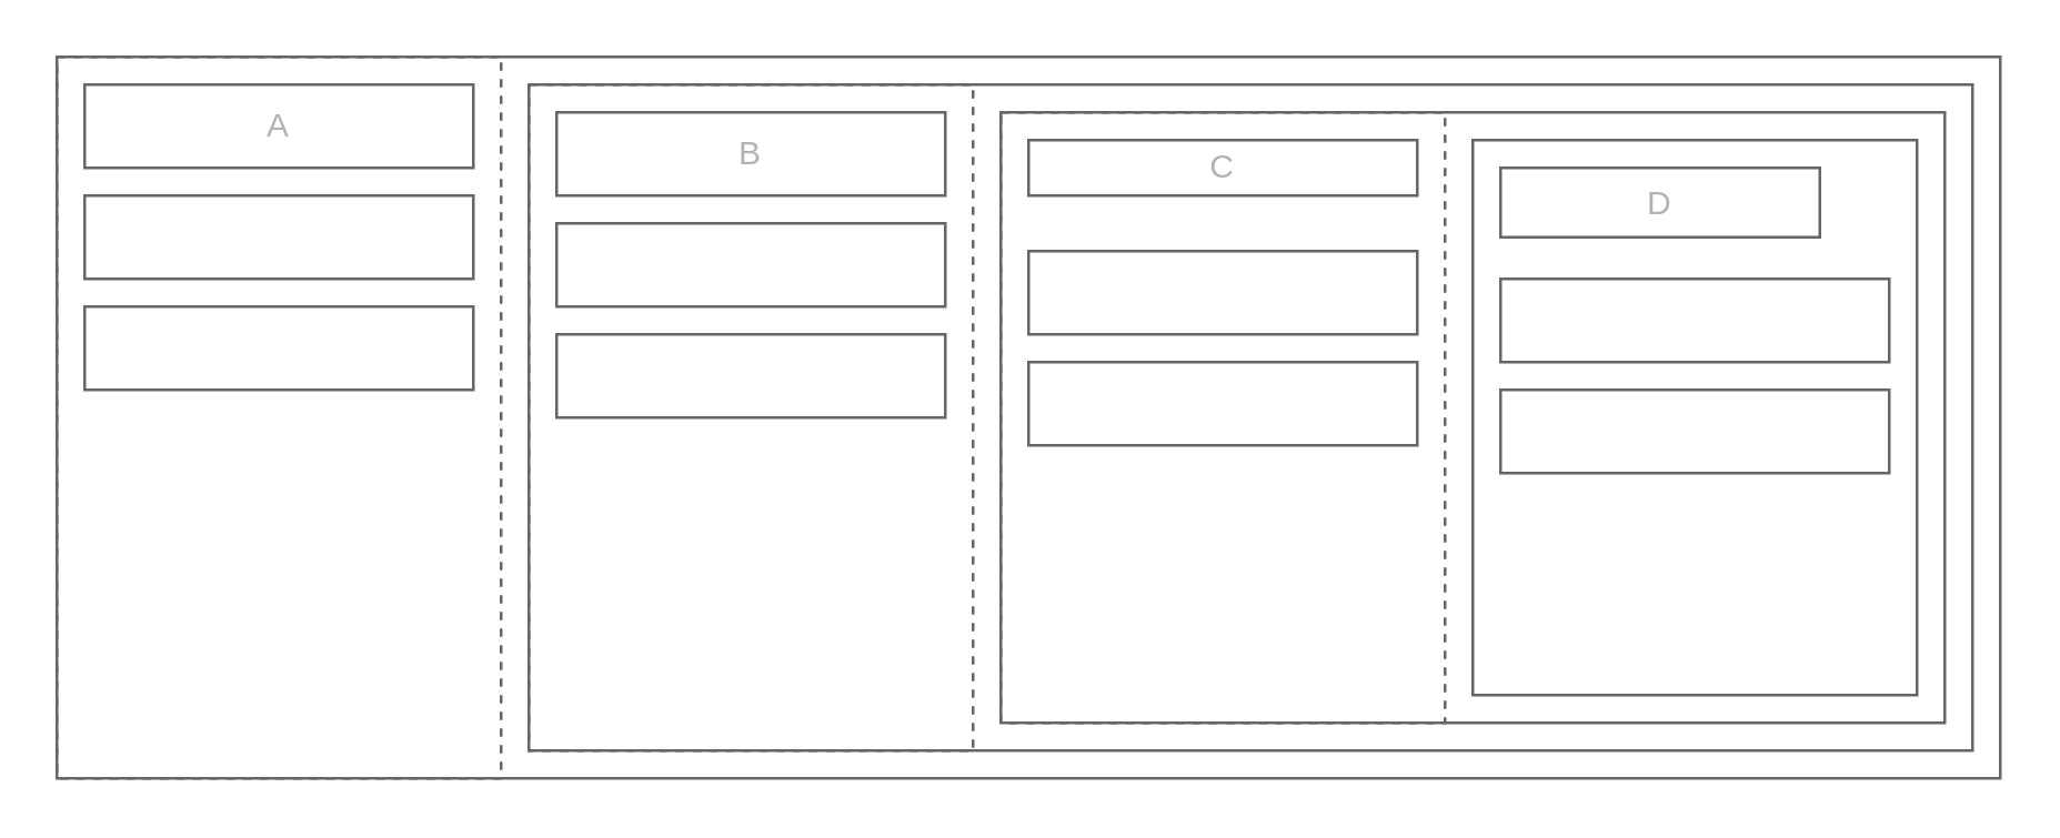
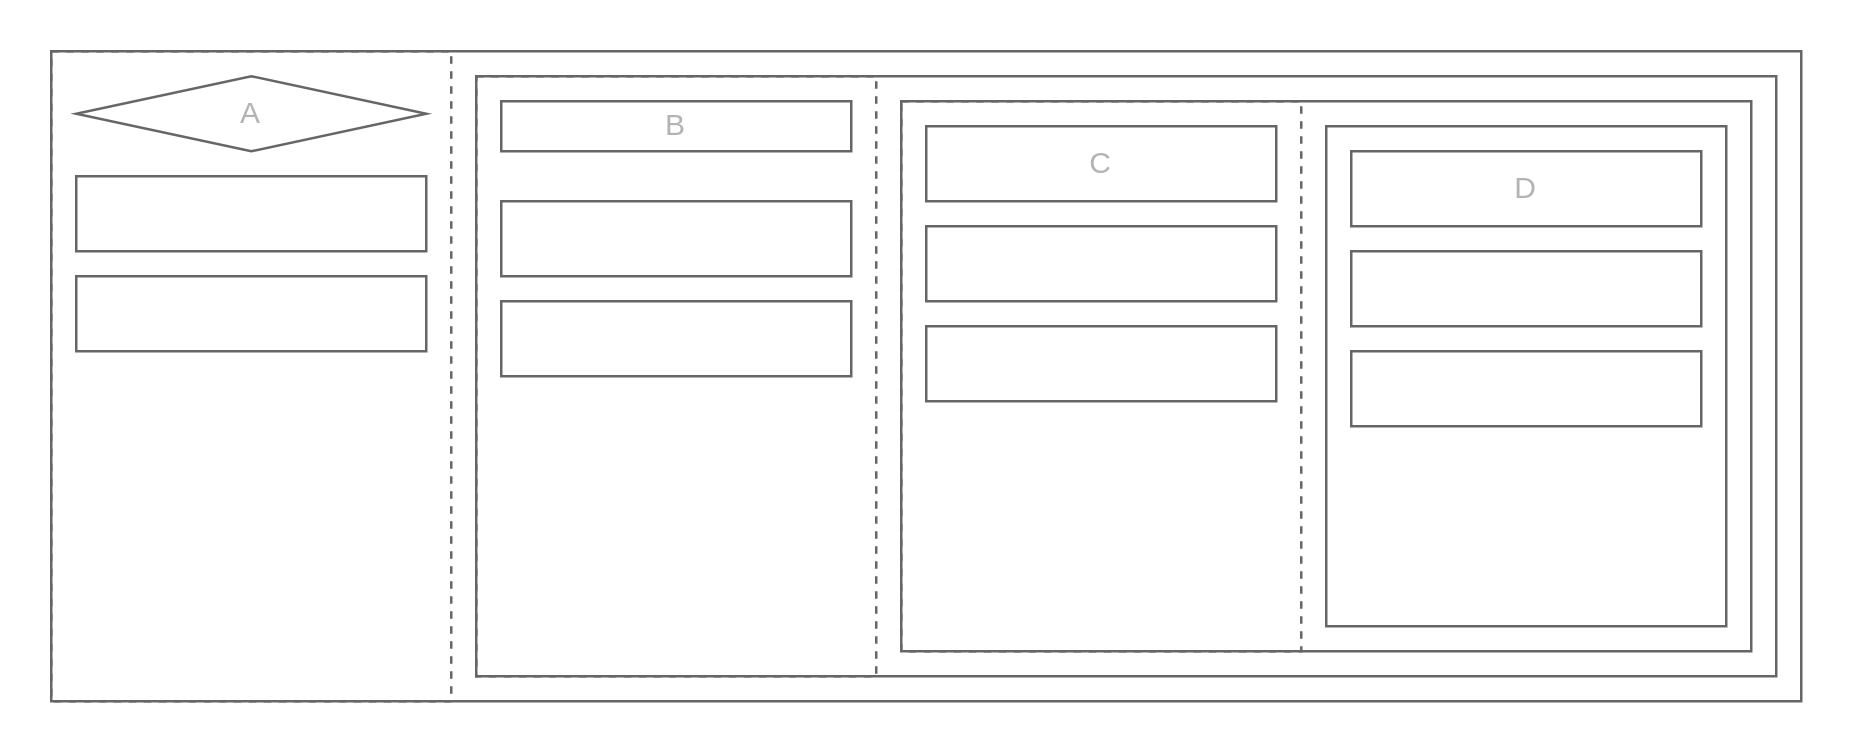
- <mxCell id="5" value="A" style="rounded=0;whiteSpace=wrap;html=1;fontSize=12;align=center;fillColor=none;strokeColor=#666666;fontColor=#B3B3B3;" parent="1" vertex="1"><mxGeometry x="30" y="30" width="140" height="30" as="geometry" /></mxCell>
+ <mxCell id="5" value="A" style="rhombus;whiteSpace=wrap;html=1;fontSize=12;align=center;fillColor=none;strokeColor=#666666;fontColor=#B3B3B3;" parent="1" vertex="1"><mxGeometry x="30" y="30" width="140" height="30" as="geometry" /></mxCell>
- <mxCell id="8" value="B" style="rounded=0;whiteSpace=wrap;html=1;fontSize=12;align=center;fillColor=none;strokeColor=#666666;fontColor=#B3B3B3;" parent="1" vertex="1"><mxGeometry x="200" y="40" width="140" height="30" as="geometry" /></mxCell>
+ <mxCell id="8" value="B" style="rounded=0;whiteSpace=wrap;html=1;fontSize=12;align=center;fillColor=none;strokeColor=#666666;fontColor=#B3B3B3;" parent="1" vertex="1"><mxGeometry x="200" y="40" width="140" height="20" as="geometry" /></mxCell>
- <mxCell id="12" value="C" style="rounded=0;whiteSpace=wrap;html=1;fontSize=12;align=center;fillColor=none;strokeColor=#666666;fontColor=#B3B3B3;" parent="1" vertex="1"><mxGeometry x="370" y="50" width="140" height="20" as="geometry" /></mxCell>
+ <mxCell id="12" value="C" style="rounded=0;whiteSpace=wrap;html=1;fontSize=12;align=center;fillColor=none;strokeColor=#666666;fontColor=#B3B3B3;" parent="1" vertex="1"><mxGeometry x="370" y="50" width="140" height="30" as="geometry" /></mxCell>
- <mxCell id="16" value="D" style="rounded=0;whiteSpace=wrap;html=1;fontSize=12;align=center;fillColor=none;strokeColor=#666666;fontColor=#B3B3B3;" parent="1" vertex="1"><mxGeometry x="540" y="60" width="115" height="25" as="geometry" /></mxCell>
+ <mxCell id="16" value="D" style="rounded=0;whiteSpace=wrap;html=1;fontSize=12;align=center;fillColor=none;strokeColor=#666666;fontColor=#B3B3B3;" parent="1" vertex="1"><mxGeometry x="540" y="60" width="140" height="30" as="geometry" /></mxCell>
